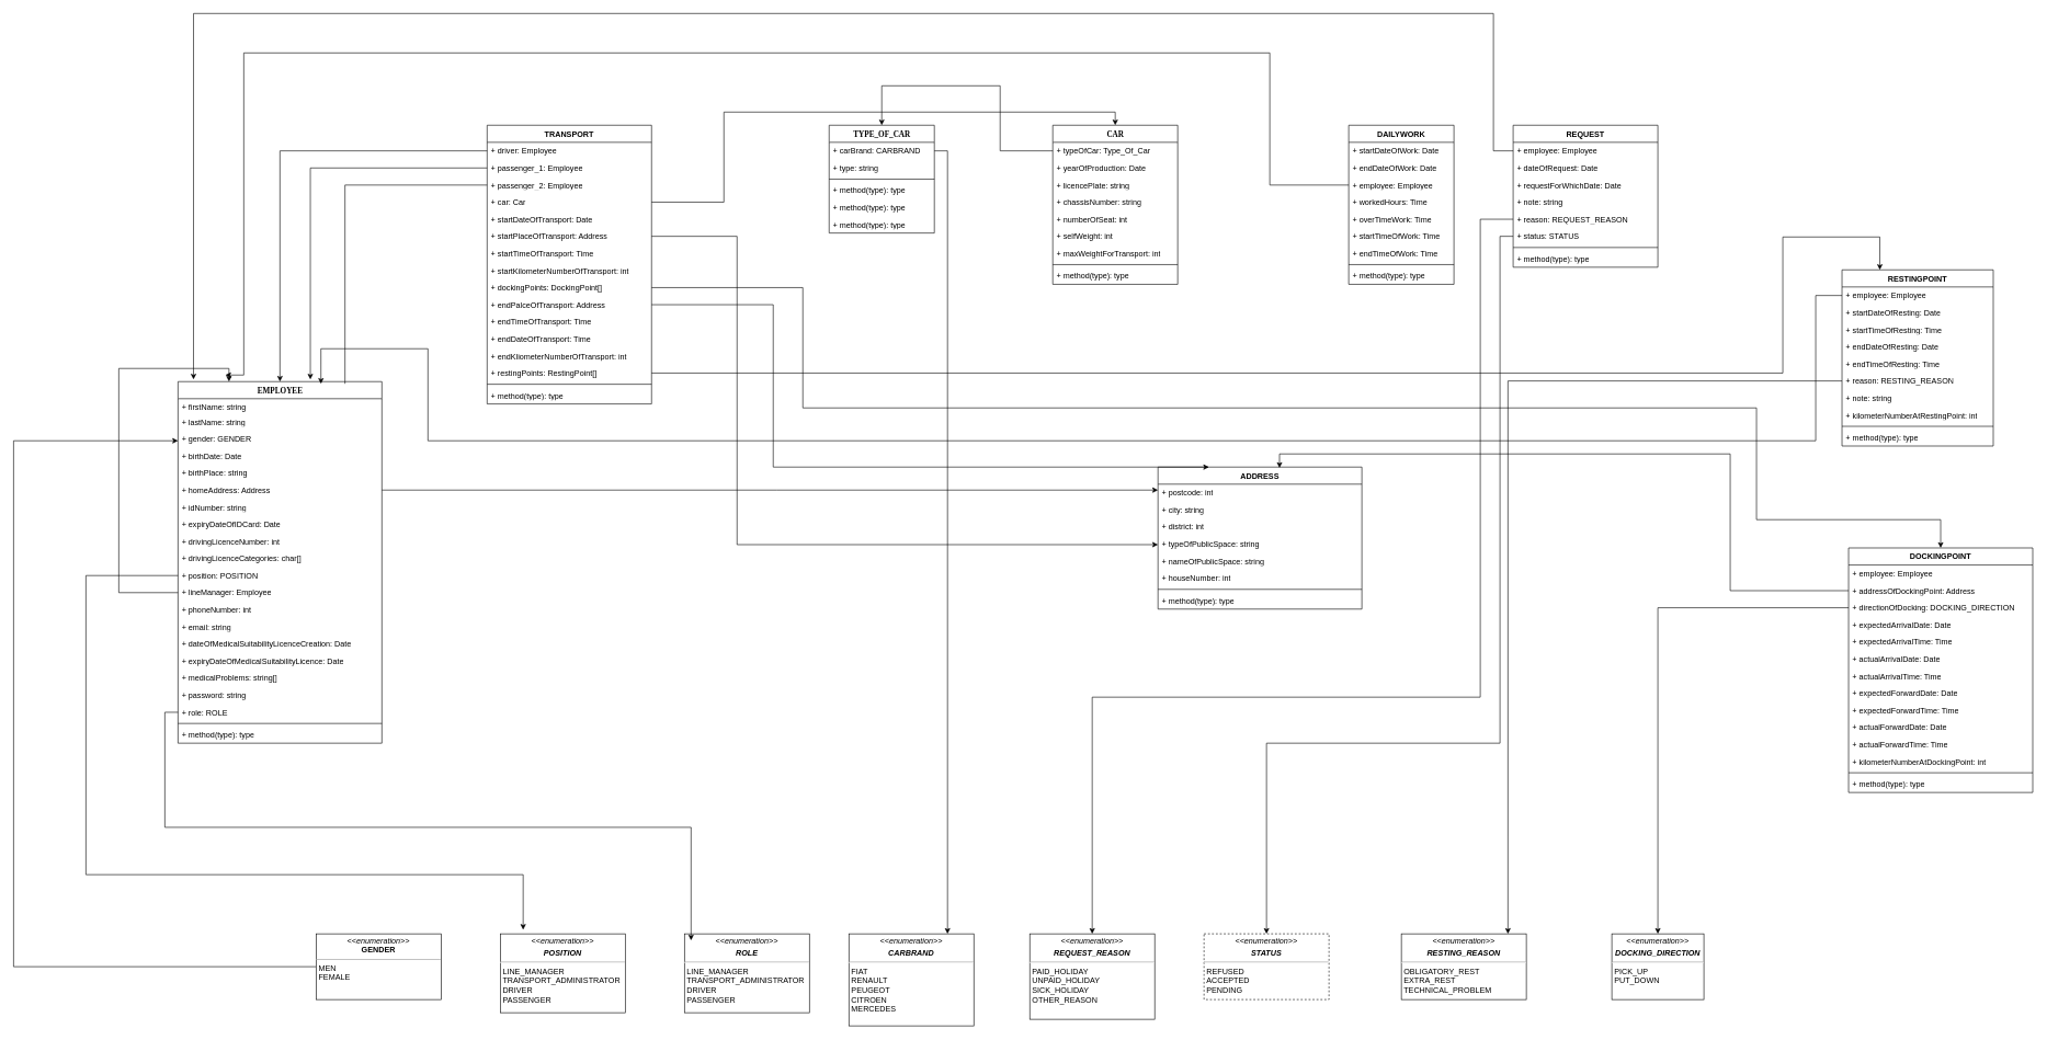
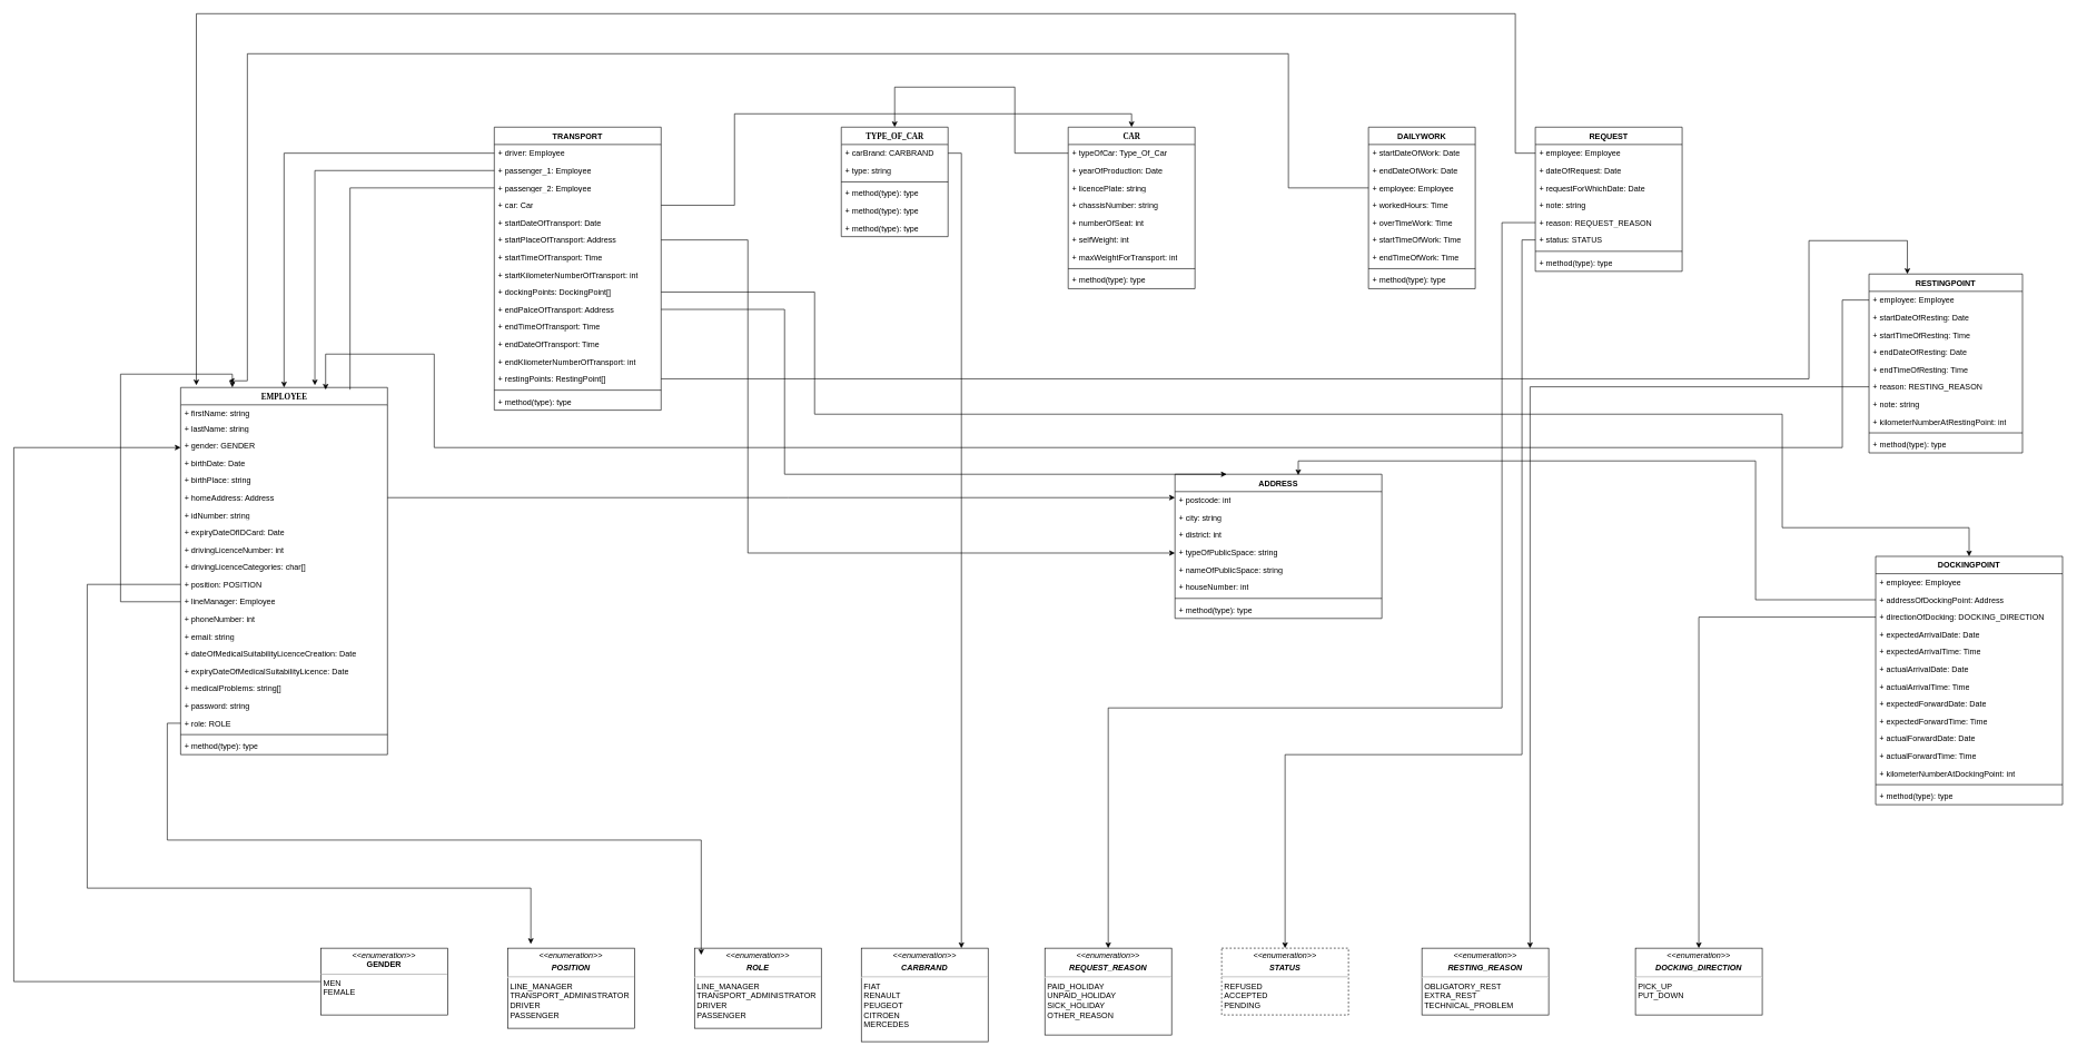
- <mxCell id="122" value="&lt;p style=&quot;margin:0px;margin-top:4px;text-align:center;&quot;&gt;&lt;i&gt;&amp;lt;&amp;lt;enumeration&amp;gt;&amp;gt;&lt;/i&gt;&lt;/p&gt;&lt;p style=&quot;margin:0px;margin-top:4px;text-align:center;&quot;&gt;&lt;i&gt;&lt;b&gt;DOCKING_DIRECTION&lt;/b&gt;&lt;/i&gt;&lt;br&gt;&lt;/p&gt;&lt;hr&gt;&lt;p style=&quot;margin:0px;margin-left:4px;&quot;&gt;PICK_UP&lt;/p&gt;&lt;p style=&quot;margin:0px;margin-left:4px;&quot;&gt;PUT_DOWN&lt;/p&gt;" style="verticalAlign=top;align=left;overflow=fill;fontSize=12;fontFamily=Helvetica;html=1;whiteSpace=wrap;" vertex="1" parent="1"><mxGeometry x="2450" y="1420" width="140" height="100" as="geometry" /></mxCell>
+ <mxCell id="122" value="&lt;p style=&quot;margin:0px;margin-top:4px;text-align:center;&quot;&gt;&lt;i&gt;&amp;lt;&amp;lt;enumeration&amp;gt;&amp;gt;&lt;/i&gt;&lt;/p&gt;&lt;p style=&quot;margin:0px;margin-top:4px;text-align:center;&quot;&gt;&lt;i&gt;&lt;b&gt;DOCKING_DIRECTION&lt;/b&gt;&lt;/i&gt;&lt;br&gt;&lt;/p&gt;&lt;hr&gt;&lt;p style=&quot;margin:0px;margin-left:4px;&quot;&gt;PICK_UP&lt;/p&gt;&lt;p style=&quot;margin:0px;margin-left:4px;&quot;&gt;PUT_DOWN&lt;/p&gt;" style="verticalAlign=top;align=left;overflow=fill;fontSize=12;fontFamily=Helvetica;html=1;whiteSpace=wrap;" vertex="1" parent="1"><mxGeometry x="2450" y="1420" width="190" height="100" as="geometry" /></mxCell>
